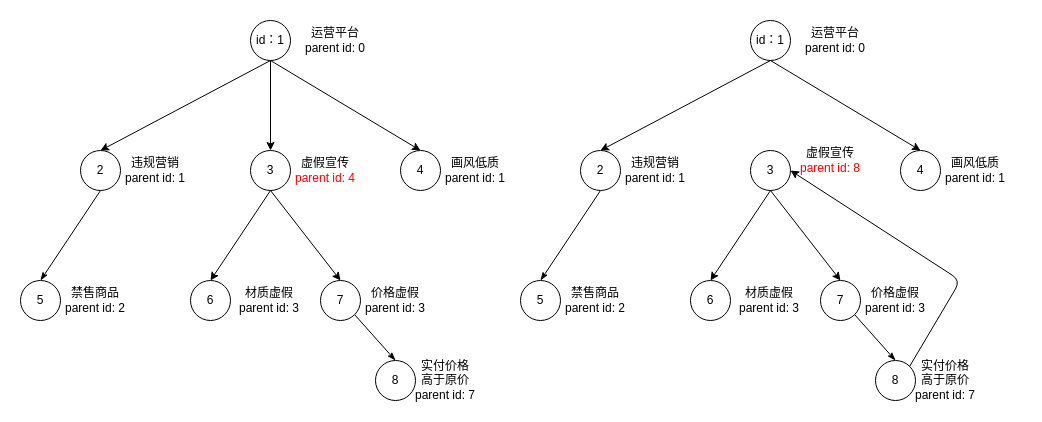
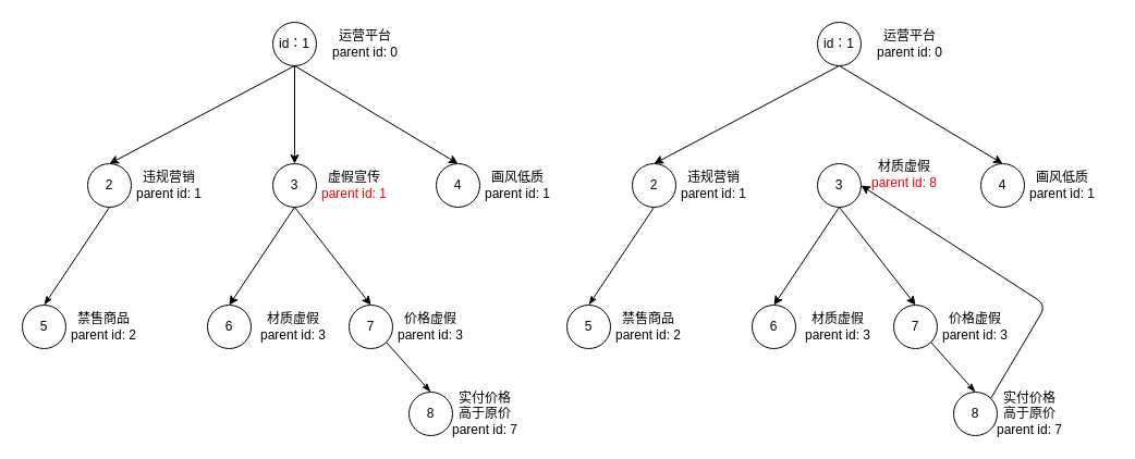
- <mxCell id="54" value="虚假宣传&lt;br&gt;&lt;font color=&quot;#ff0000&quot;&gt;parent id: 8&lt;/font&gt;" style="text;html=1;strokeColor=none;fillColor=none;align=center;verticalAlign=middle;whiteSpace=wrap;rounded=0;" vertex="1" parent="1"><mxGeometry x="785" y="150" width="90" height="20" as="geometry" /></mxCell>
+ <mxCell id="54" value="材质虚假&lt;br&gt;&lt;font color=&quot;#ff0000&quot;&gt;parent id: 8&lt;/font&gt;" style="text;html=1;strokeColor=none;fillColor=none;align=center;verticalAlign=middle;whiteSpace=wrap;rounded=0;" vertex="1" parent="1"><mxGeometry x="785" y="150" width="90" height="20" as="geometry" /></mxCell>
- <mxCell id="25" value="虚假宣传&lt;br&gt;&lt;font color=&quot;#ff0000&quot;&gt;parent id: 4&lt;/font&gt;" style="text;html=1;strokeColor=none;fillColor=none;align=center;verticalAlign=middle;whiteSpace=wrap;rounded=0;" vertex="1" parent="1"><mxGeometry x="280" y="160" width="90" height="20" as="geometry" /></mxCell>
+ <mxCell id="25" value="虚假宣传&lt;br&gt;&lt;font color=&quot;#ff0000&quot;&gt;parent id: 1&lt;/font&gt;" style="text;html=1;strokeColor=none;fillColor=none;align=center;verticalAlign=middle;whiteSpace=wrap;rounded=0;" vertex="1" parent="1"><mxGeometry x="280" y="160" width="90" height="20" as="geometry" /></mxCell>
